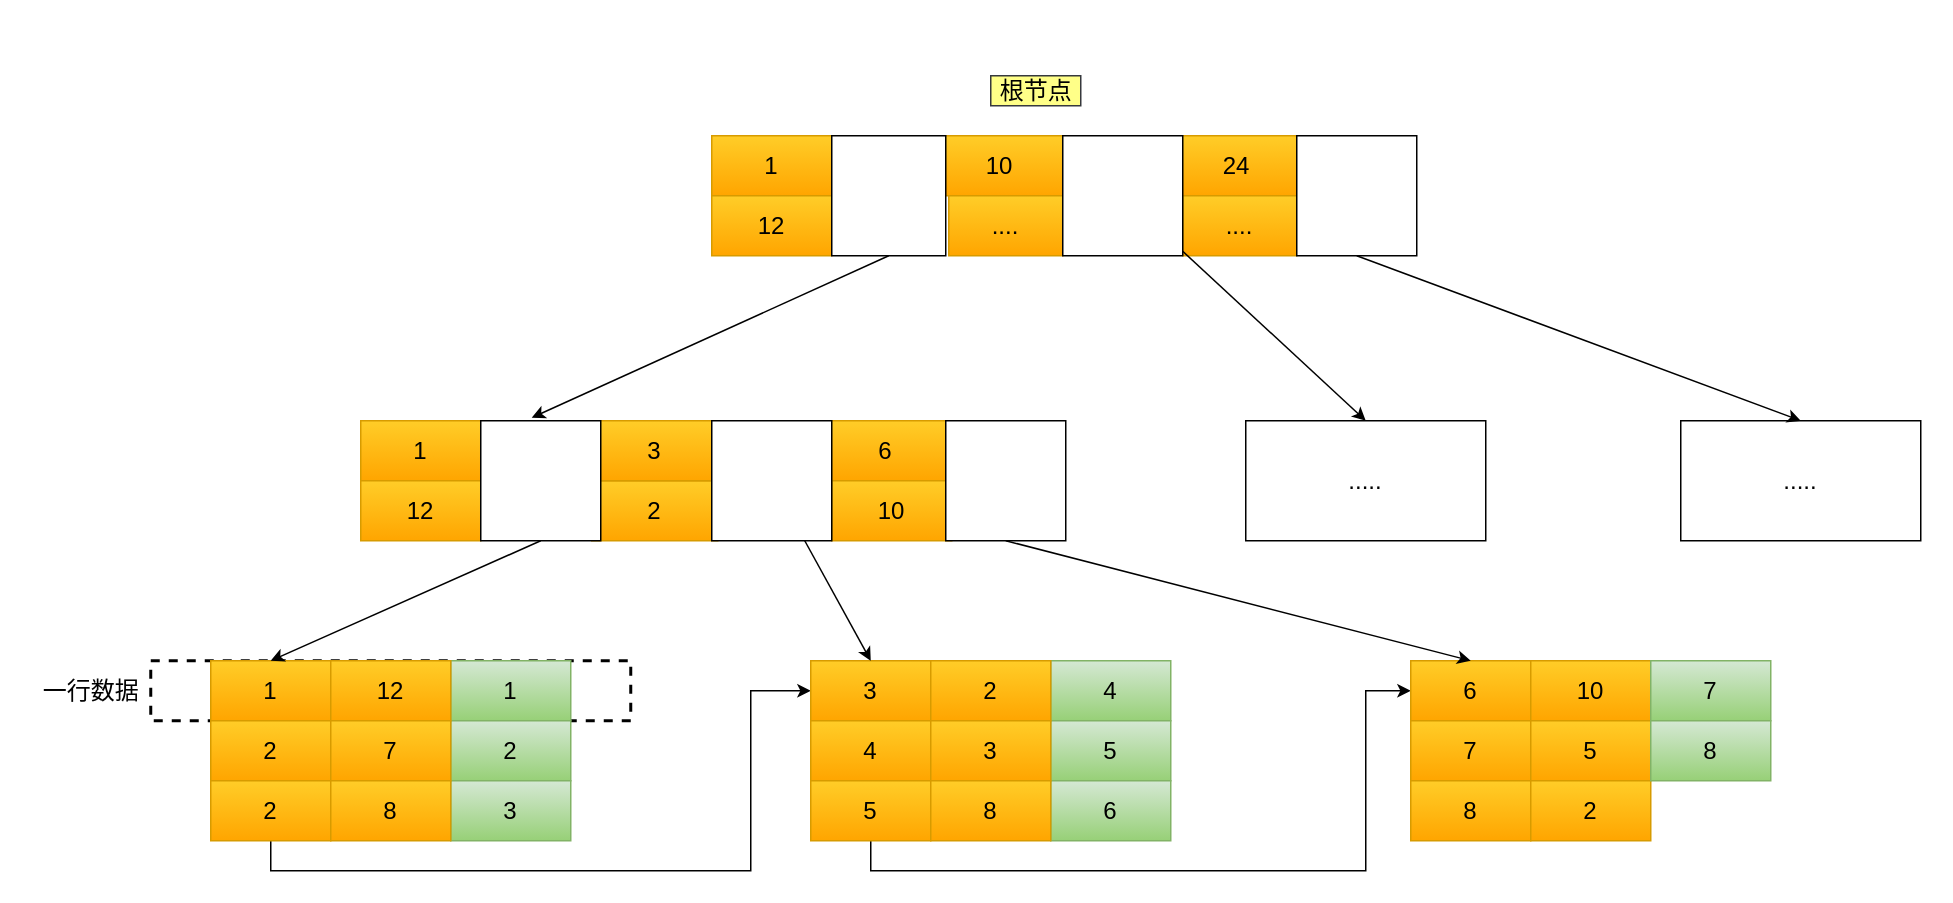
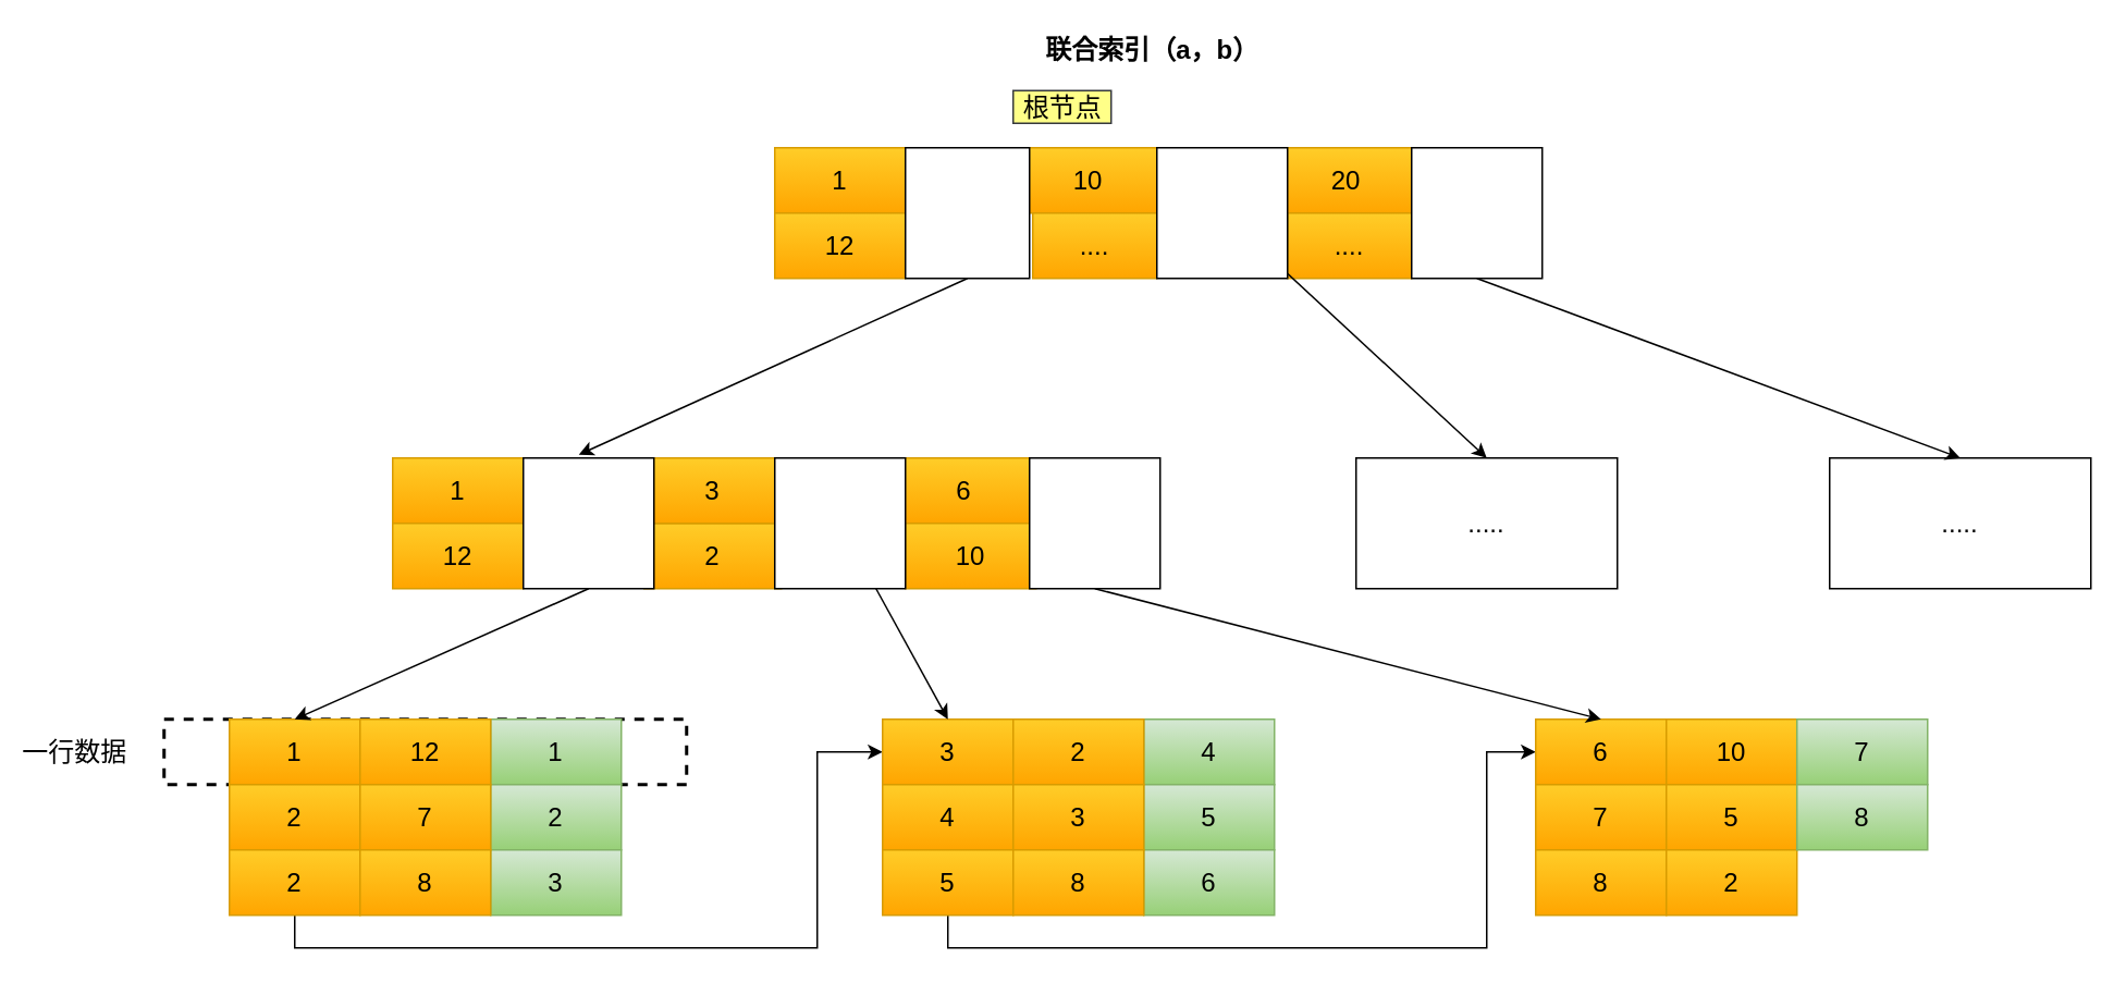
+ <mxCell id="58" value="联合索引（a，b）" style="text;html=1;align=center;verticalAlign=middle;resizable=0;points=[];autosize=1;strokeColor=none;fillColor=none;fontSize=16;fontStyle=1" vertex="1" parent="1"><mxGeometry x="630" y="20" width="150" height="20" as="geometry" /></mxCell>
- <mxCell id="31" value="根节点" style="text;html=1;align=center;verticalAlign=middle;resizable=0;points=[];autosize=1;strokeColor=#36393d;fillColor=#ffff88;fontSize=16;" vertex="1" parent="1"><mxGeometry x="660" y="50" width="60" height="20" as="geometry" /></mxCell>
+ <mxCell id="31" value="根节点" style="text;html=1;align=center;verticalAlign=middle;resizable=0;points=[];autosize=1;strokeColor=#36393d;fillColor=#ffff88;fontSize=16;" vertex="1" parent="1"><mxGeometry x="620" y="55" width="60" height="20" as="geometry" /></mxCell>
- <mxCell id="30" value="24" style="rounded=0;whiteSpace=wrap;html=1;fontSize=16;fillColor=#ffcd28;gradientColor=#ffa500;strokeColor=#d79b00;" vertex="1" parent="1"><mxGeometry x="784" y="90" width="80" height="40" as="geometry" /></mxCell>
+ <mxCell id="30" value="20" style="rounded=0;whiteSpace=wrap;html=1;fontSize=16;fillColor=#ffcd28;gradientColor=#ffa500;strokeColor=#d79b00;" vertex="1" parent="1"><mxGeometry x="784" y="90" width="80" height="40" as="geometry" /></mxCell>
- <mxCell id="59" value="一行数据" style="text;html=1;align=center;verticalAlign=middle;resizable=0;points=[];autosize=1;strokeColor=none;fillColor=none;fontSize=16;" vertex="1" parent="1"><mxGeometry x="20" y="450" width="80" height="20" as="geometry" /></mxCell>
+ <mxCell id="59" value="一行数据" style="text;html=1;align=center;verticalAlign=middle;resizable=0;points=[];autosize=1;strokeColor=none;fillColor=none;fontSize=16;" vertex="1" parent="1"><mxGeometry x="5" y="450" width="80" height="20" as="geometry" /></mxCell>
